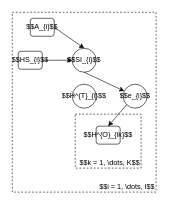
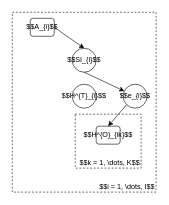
- <mxCell id="9" value="&lt;div&gt;$$HS_{i}$$&lt;/div&gt;" style="rounded=1;whiteSpace=wrap;html=1;fillColor=none;" parent="1" vertex="1"><mxGeometry x="30" y="85" width="40" height="30" as="geometry" /></mxCell>
- <mxCell id="8" style="edgeStyle=none;rounded=0;orthogonalLoop=1;jettySize=auto;html=1;exitX=1;exitY=0.5;exitDx=0;exitDy=0;entryX=0;entryY=0.5;entryDx=0;entryDy=0;" parent="1" source="9" target="13" edge="1"><mxGeometry relative="1" as="geometry" /></mxCell>
